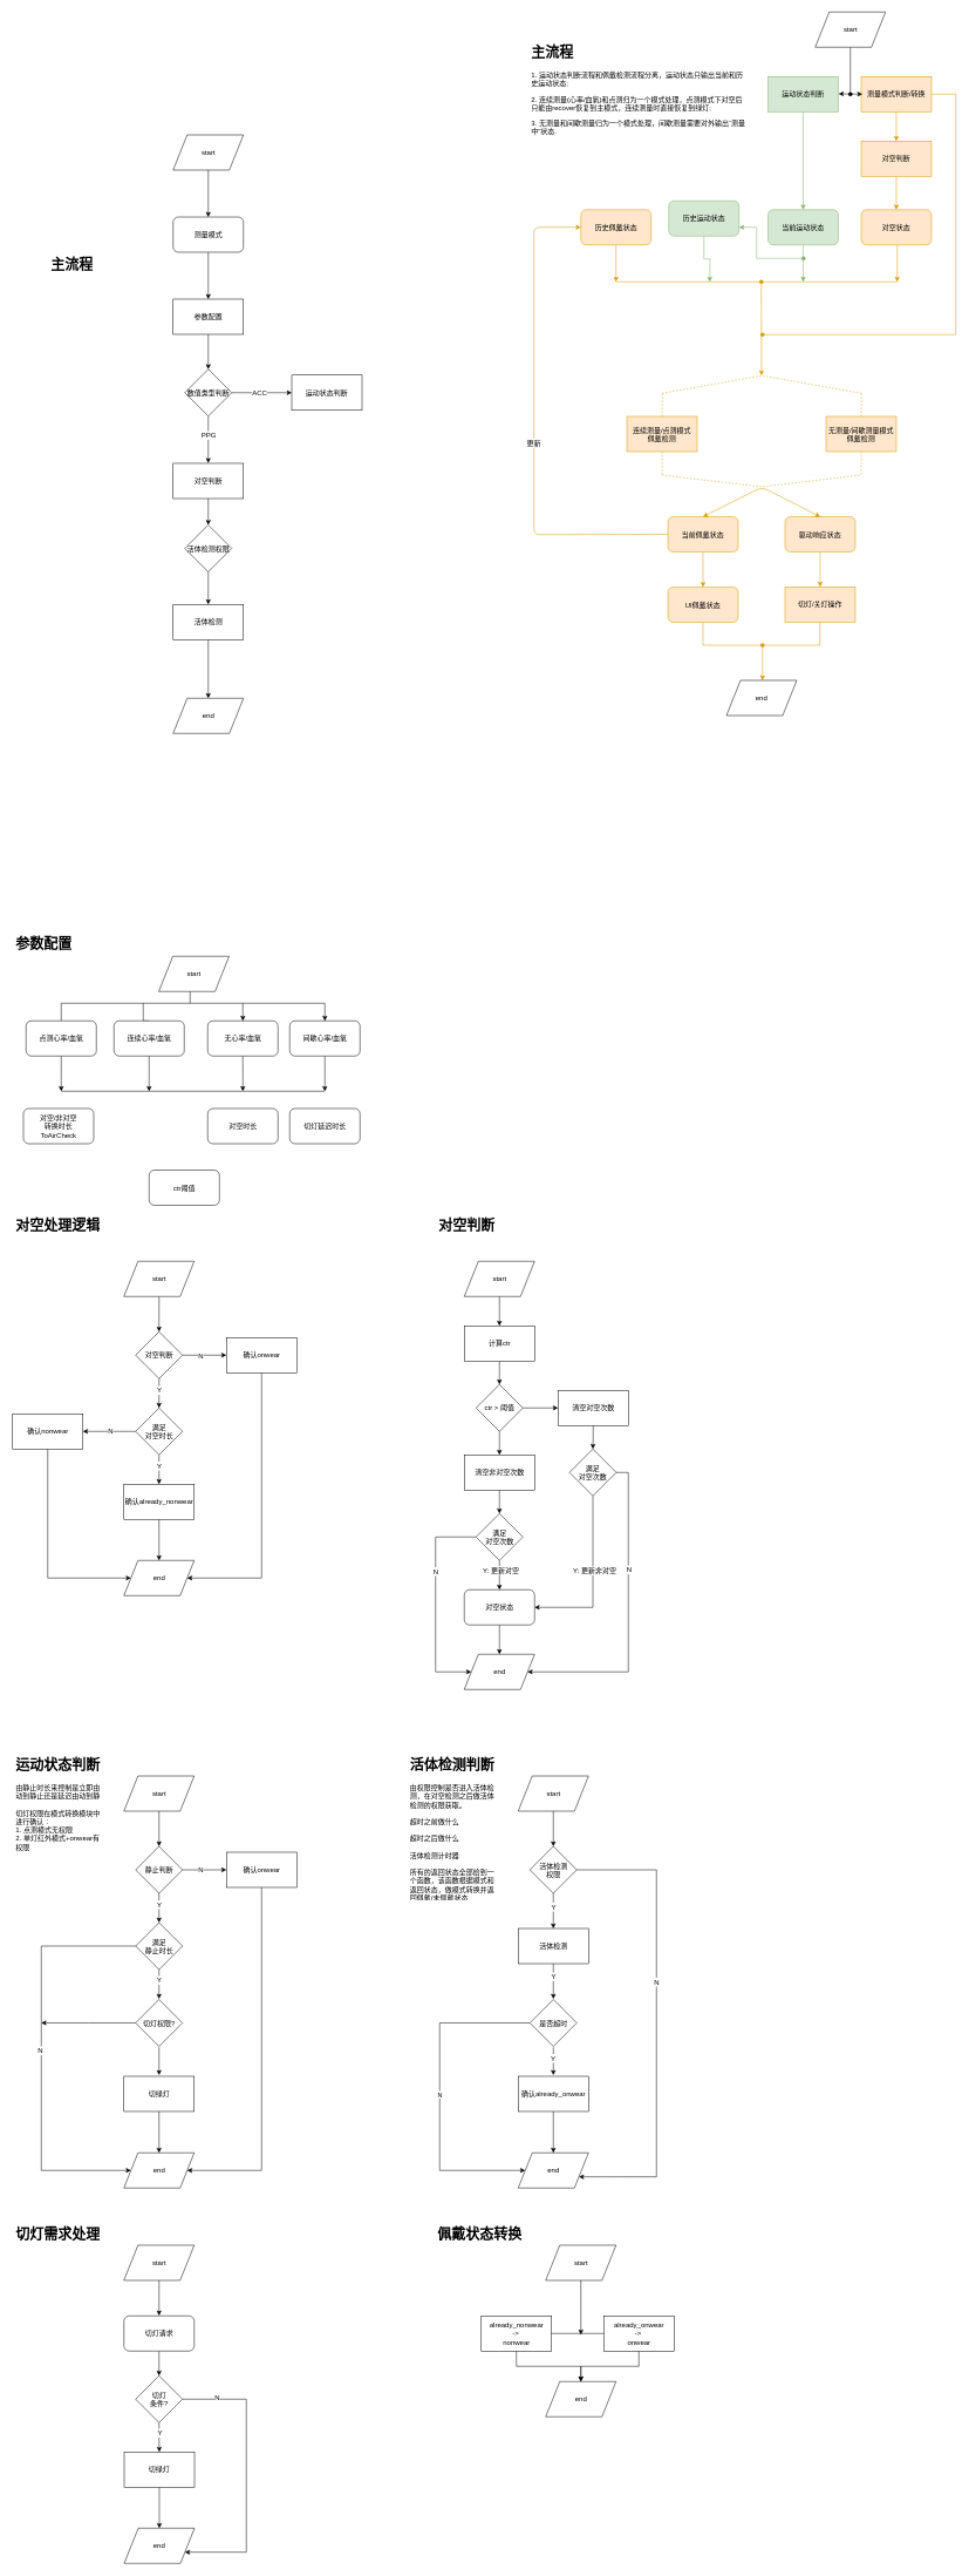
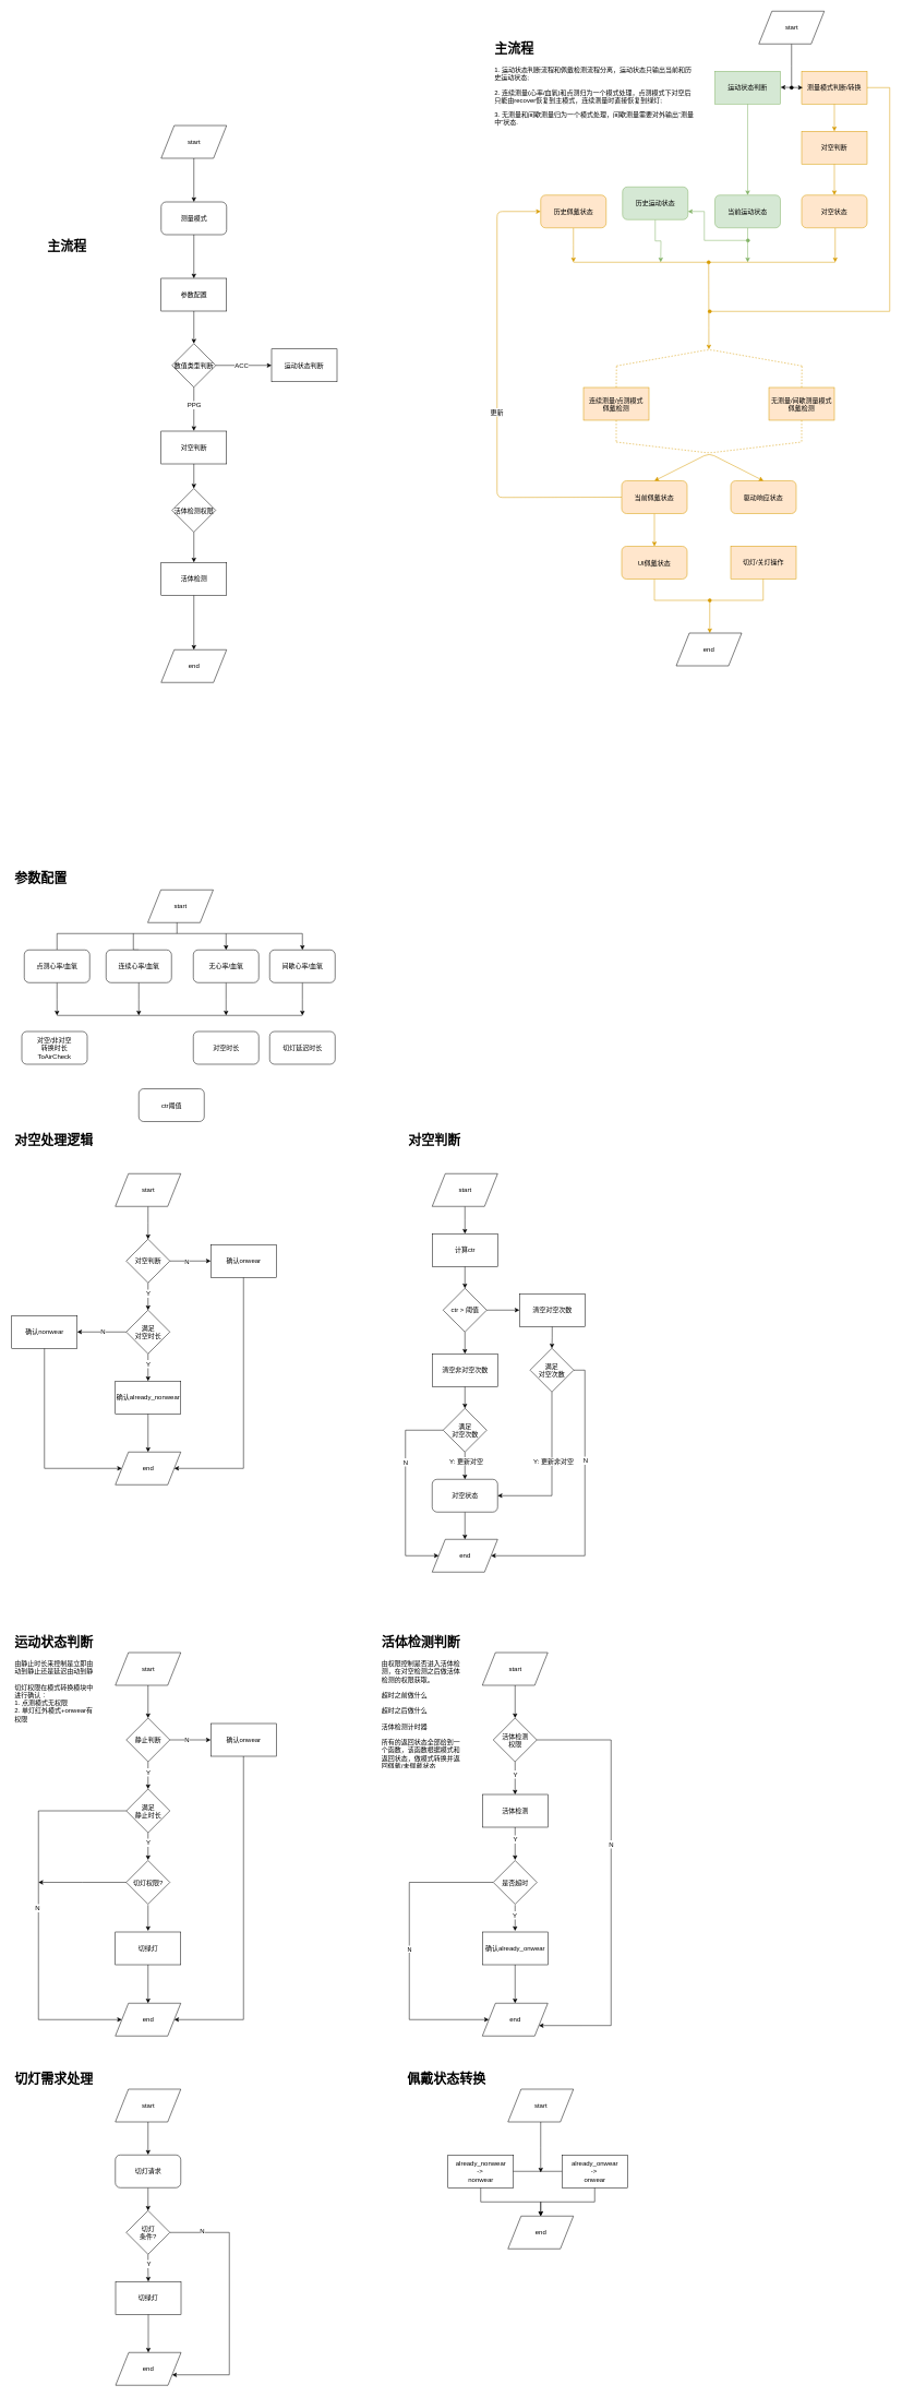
- <mxCell id="18" value="" style="edgeStyle=orthogonalEdgeStyle;rounded=0;orthogonalLoop=1;jettySize=auto;html=1;startArrow=none;startFill=0;endArrow=classic;endFill=1;fillColor=#ffe6cc;strokeColor=#d79b00;" parent="1" source="19" target="42" edge="1"><mxGeometry relative="1" as="geometry" /></mxCell>
